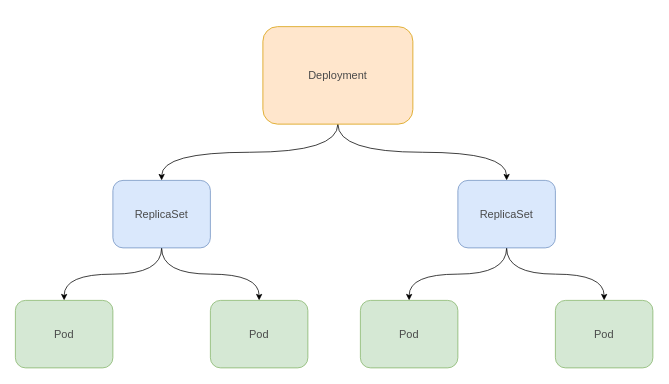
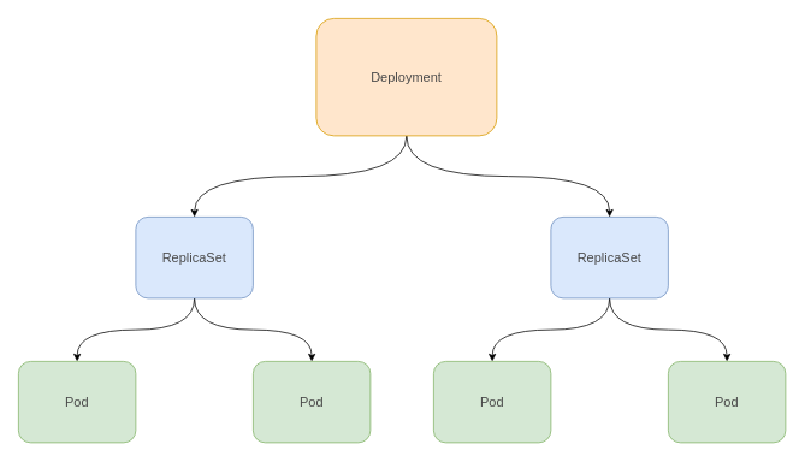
- <mxCell id="14" value="&lt;span data-copy-origin=&quot;https://shimo.im&quot; data-docs-delta=&quot;[[20,&amp;quot;ReplicaSets&amp;quot;]]&quot;&gt;&lt;p style=&quot;line-height: 100%;margin-bottom: 0pt;margin-top: 0pt;font-size: 11pt;color: #494949;&quot; class=&quot;ql-direction-ltr ql-long-18520334&quot;&gt;&lt;span style=&quot;&quot; class=&quot;ql-author-18520334&quot;&gt;Deployment&lt;/span&gt;&lt;/p&gt;&lt;/span&gt;" style="rounded=1;whiteSpace=wrap;html=1;fillColor=#ffe6cc;strokeColor=#d79b00;" vertex="1" parent="1"><mxGeometry x="350" y="35" width="200" height="130" as="geometry" /></mxCell>
+ <mxCell id="14" value="&lt;span data-copy-origin=&quot;https://shimo.im&quot; data-docs-delta=&quot;[[20,&amp;quot;ReplicaSets&amp;quot;]]&quot;&gt;&lt;p style=&quot;line-height: 100%;margin-bottom: 0pt;margin-top: 0pt;font-size: 11pt;color: #494949;&quot; class=&quot;ql-direction-ltr ql-long-18520334&quot;&gt;&lt;span style=&quot;&quot; class=&quot;ql-author-18520334&quot;&gt;Deployment&lt;/span&gt;&lt;/p&gt;&lt;/span&gt;" style="rounded=1;whiteSpace=wrap;html=1;fillColor=#ffe6cc;strokeColor=#d79b00;" vertex="1" parent="1"><mxGeometry x="350" y="20" width="200" height="130" as="geometry" /></mxCell>
